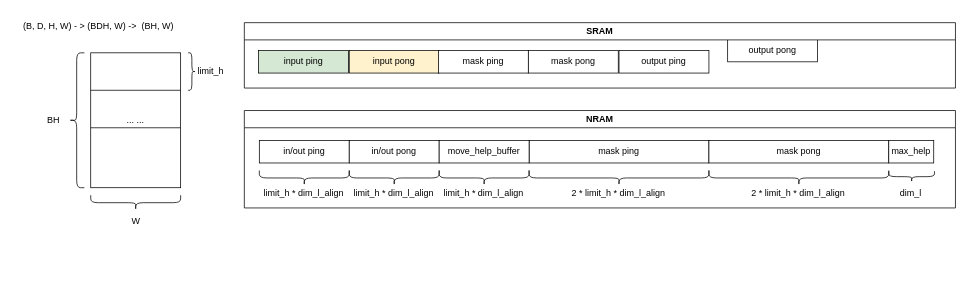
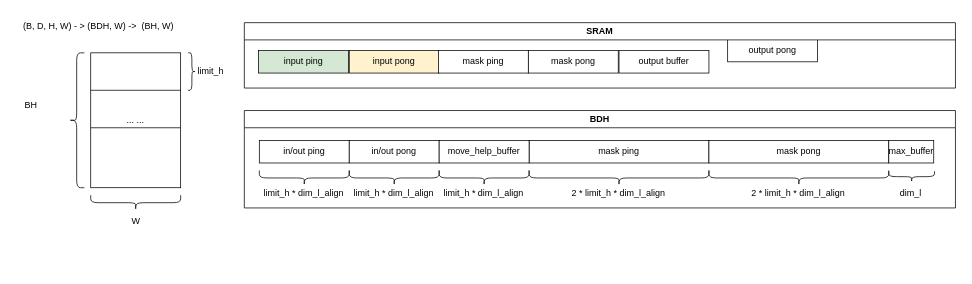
- <mxCell id="34" value="output ping" style="rounded=0;whiteSpace=wrap;html=1;" vertex="1" parent="1"><mxGeometry x="825" y="67" width="120" height="30" as="geometry" /></mxCell>
+ <mxCell id="34" value="output buffer" style="rounded=0;whiteSpace=wrap;html=1;" vertex="1" parent="1"><mxGeometry x="825" y="67" width="120" height="30" as="geometry" /></mxCell>
- <mxCell id="17" value="BH" style="text;html=1;align=center;verticalAlign=middle;resizable=0;points=[];autosize=1;strokeColor=none;fillColor=none;" vertex="1" parent="1"><mxGeometry x="50" y="145" width="40" height="30" as="geometry" /></mxCell>
+ <mxCell id="17" value="BH" style="text;html=1;align=center;verticalAlign=middle;resizable=0;points=[];autosize=1;strokeColor=none;fillColor=none;" vertex="1" parent="1"><mxGeometry x="20" y="125" width="40" height="30" as="geometry" /></mxCell>
- <mxCell id="37" value="NRAM" style="swimlane;whiteSpace=wrap;html=1;" vertex="1" parent="1"><mxGeometry x="325" y="147" width="949" height="130" as="geometry" /></mxCell>
+ <mxCell id="37" value="BDH" style="swimlane;whiteSpace=wrap;html=1;" vertex="1" parent="1"><mxGeometry x="325" y="147" width="949" height="130" as="geometry" /></mxCell>
- <mxCell id="27" value="max_help" style="rounded=0;whiteSpace=wrap;html=1;" vertex="1" parent="1"><mxGeometry x="1185" y="187" width="60" height="30" as="geometry" /></mxCell>
+ <mxCell id="27" value="max_buffer" style="rounded=0;whiteSpace=wrap;html=1;" vertex="1" parent="1"><mxGeometry x="1185" y="187" width="60" height="30" as="geometry" /></mxCell>
